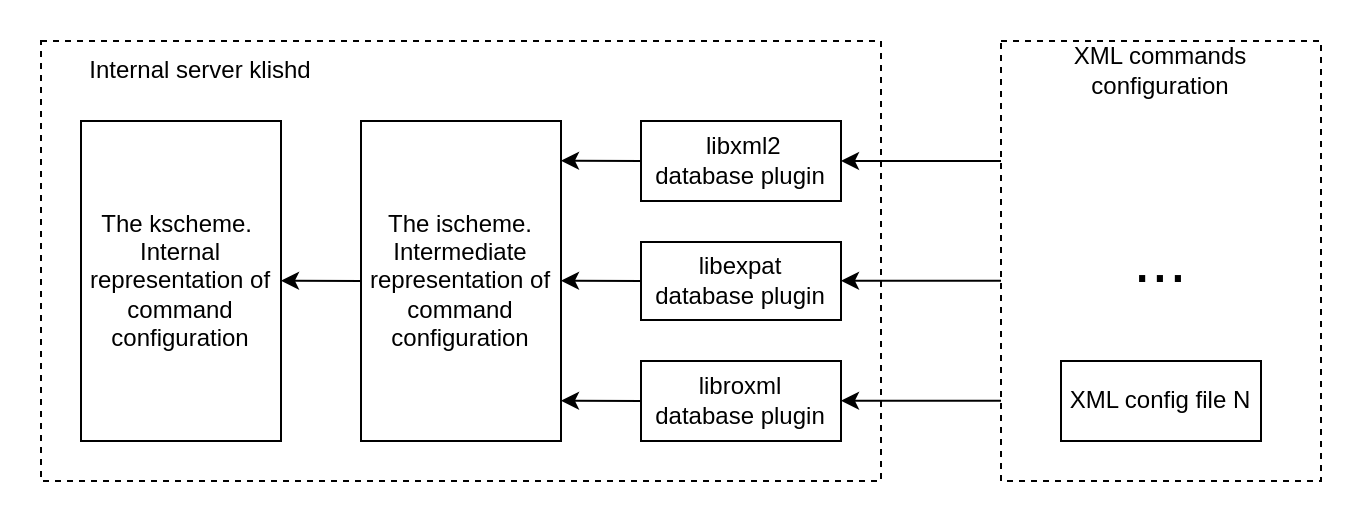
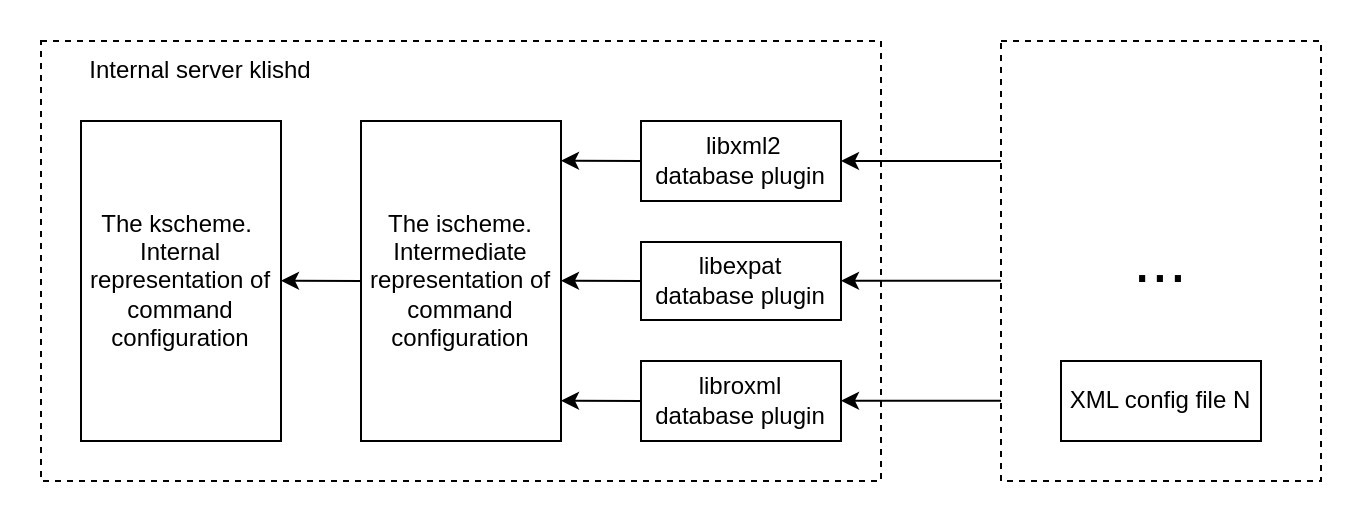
- <mxCell id="10" value="XML commands configuration" style="text;html=1;align=center;verticalAlign=middle;whiteSpace=wrap;rounded=0;" parent="1" vertex="1"><mxGeometry x="500" y="20" width="160" height="30" as="geometry" /></mxCell>
